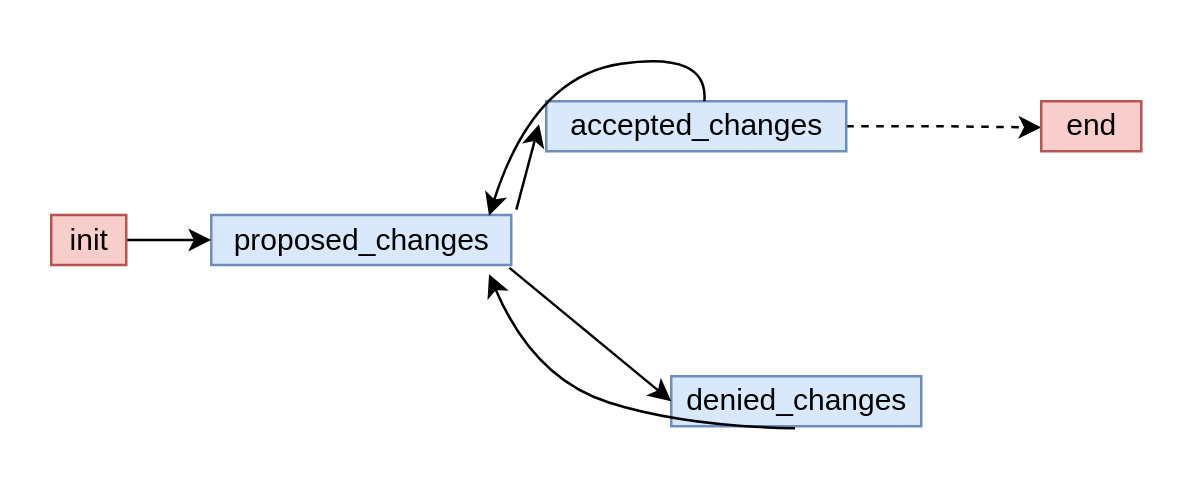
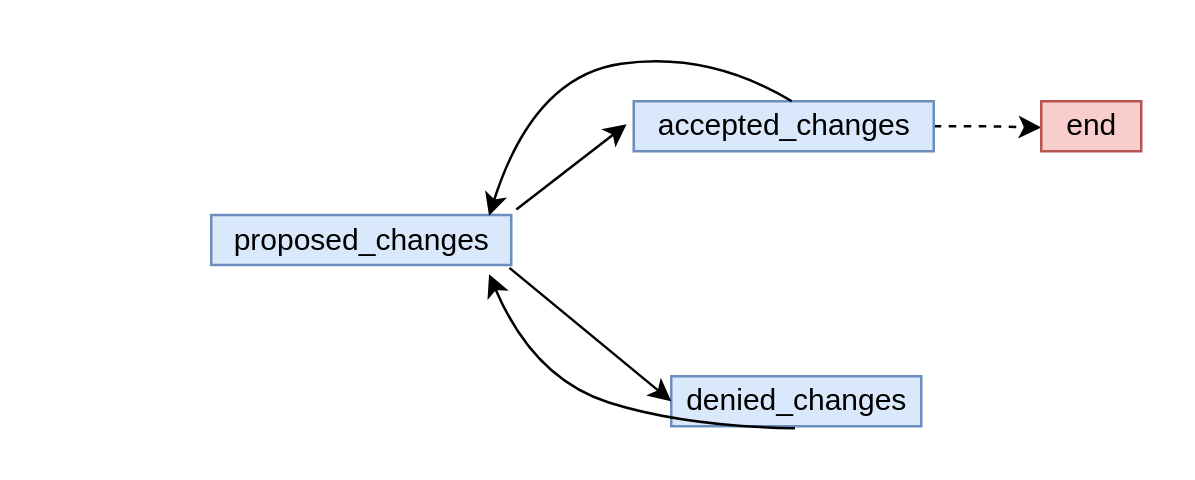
- <mxCell id="7" value="accepted_changes" style="text;html=1;align=center;verticalAlign=middle;resizable=0;points=[];autosize=1;strokeColor=#6c8ebf;fillColor=#dae8fc;" parent="1" vertex="1"><mxGeometry x="218" y="40" width="120" height="20" as="geometry" /></mxCell>
+ <mxCell id="7" value="accepted_changes" style="text;html=1;align=center;verticalAlign=middle;resizable=0;points=[];autosize=1;strokeColor=#6c8ebf;fillColor=#dae8fc;" parent="1" vertex="1"><mxGeometry x="253" y="40" width="120" height="20" as="geometry" /></mxCell>
- <mxCell id="5" value="init" style="text;html=1;align=center;verticalAlign=middle;resizable=0;points=[];autosize=1;strokeColor=#b85450;fillColor=#f8cecc;" parent="1" vertex="1"><mxGeometry x="20" y="85.5" width="30" height="20" as="geometry" /></mxCell>
- <mxCell id="4" style="edgeStyle=orthogonalEdgeStyle;rounded=0;orthogonalLoop=1;jettySize=auto;html=1;" parent="1" source="5" target="3" edge="1"><mxGeometry relative="1" as="geometry" /></mxCell>
